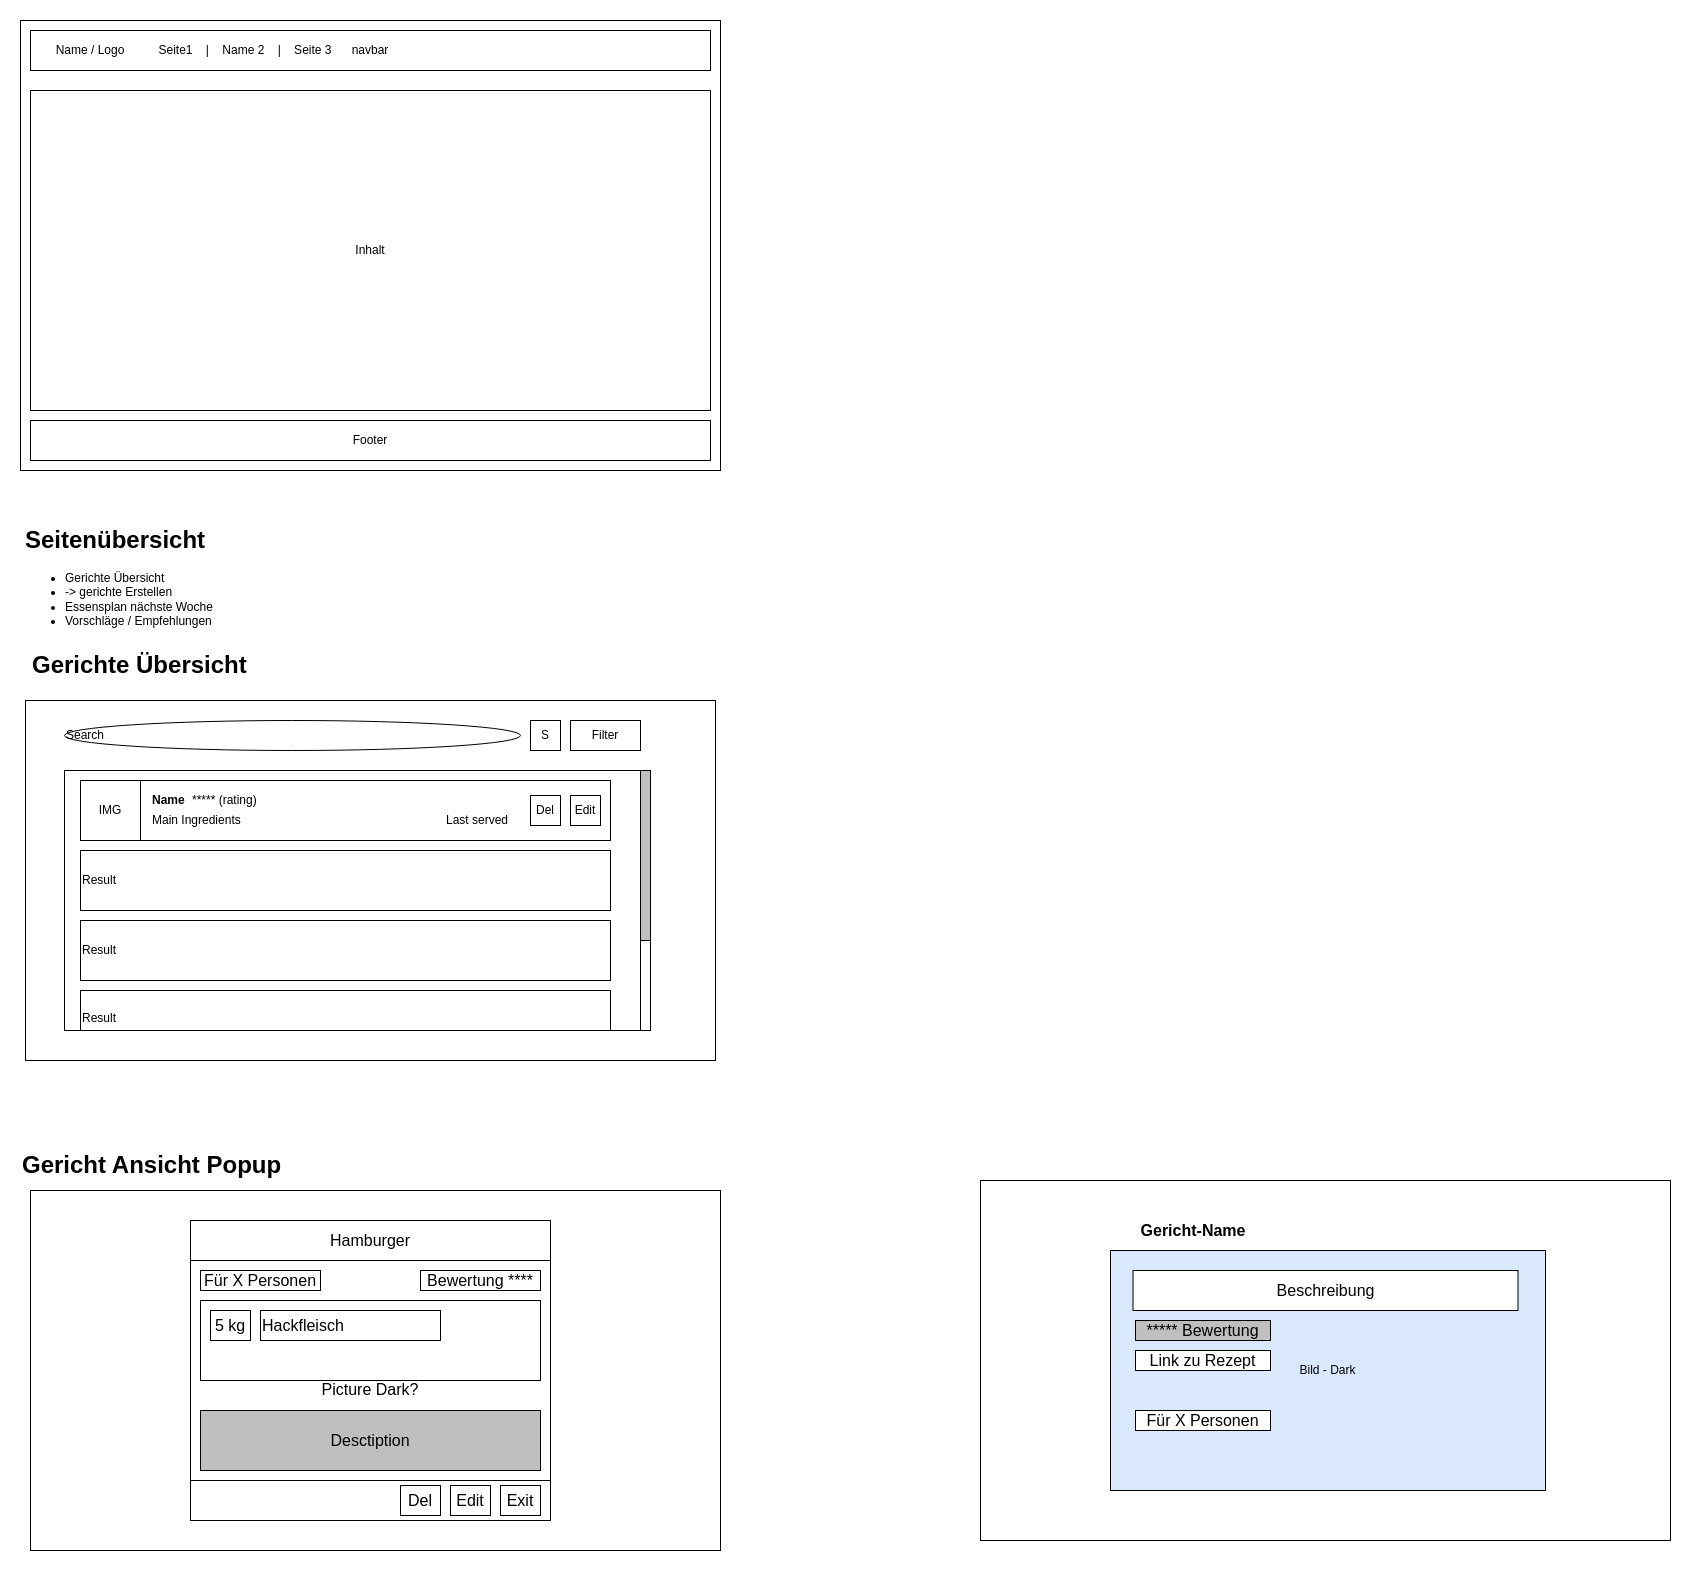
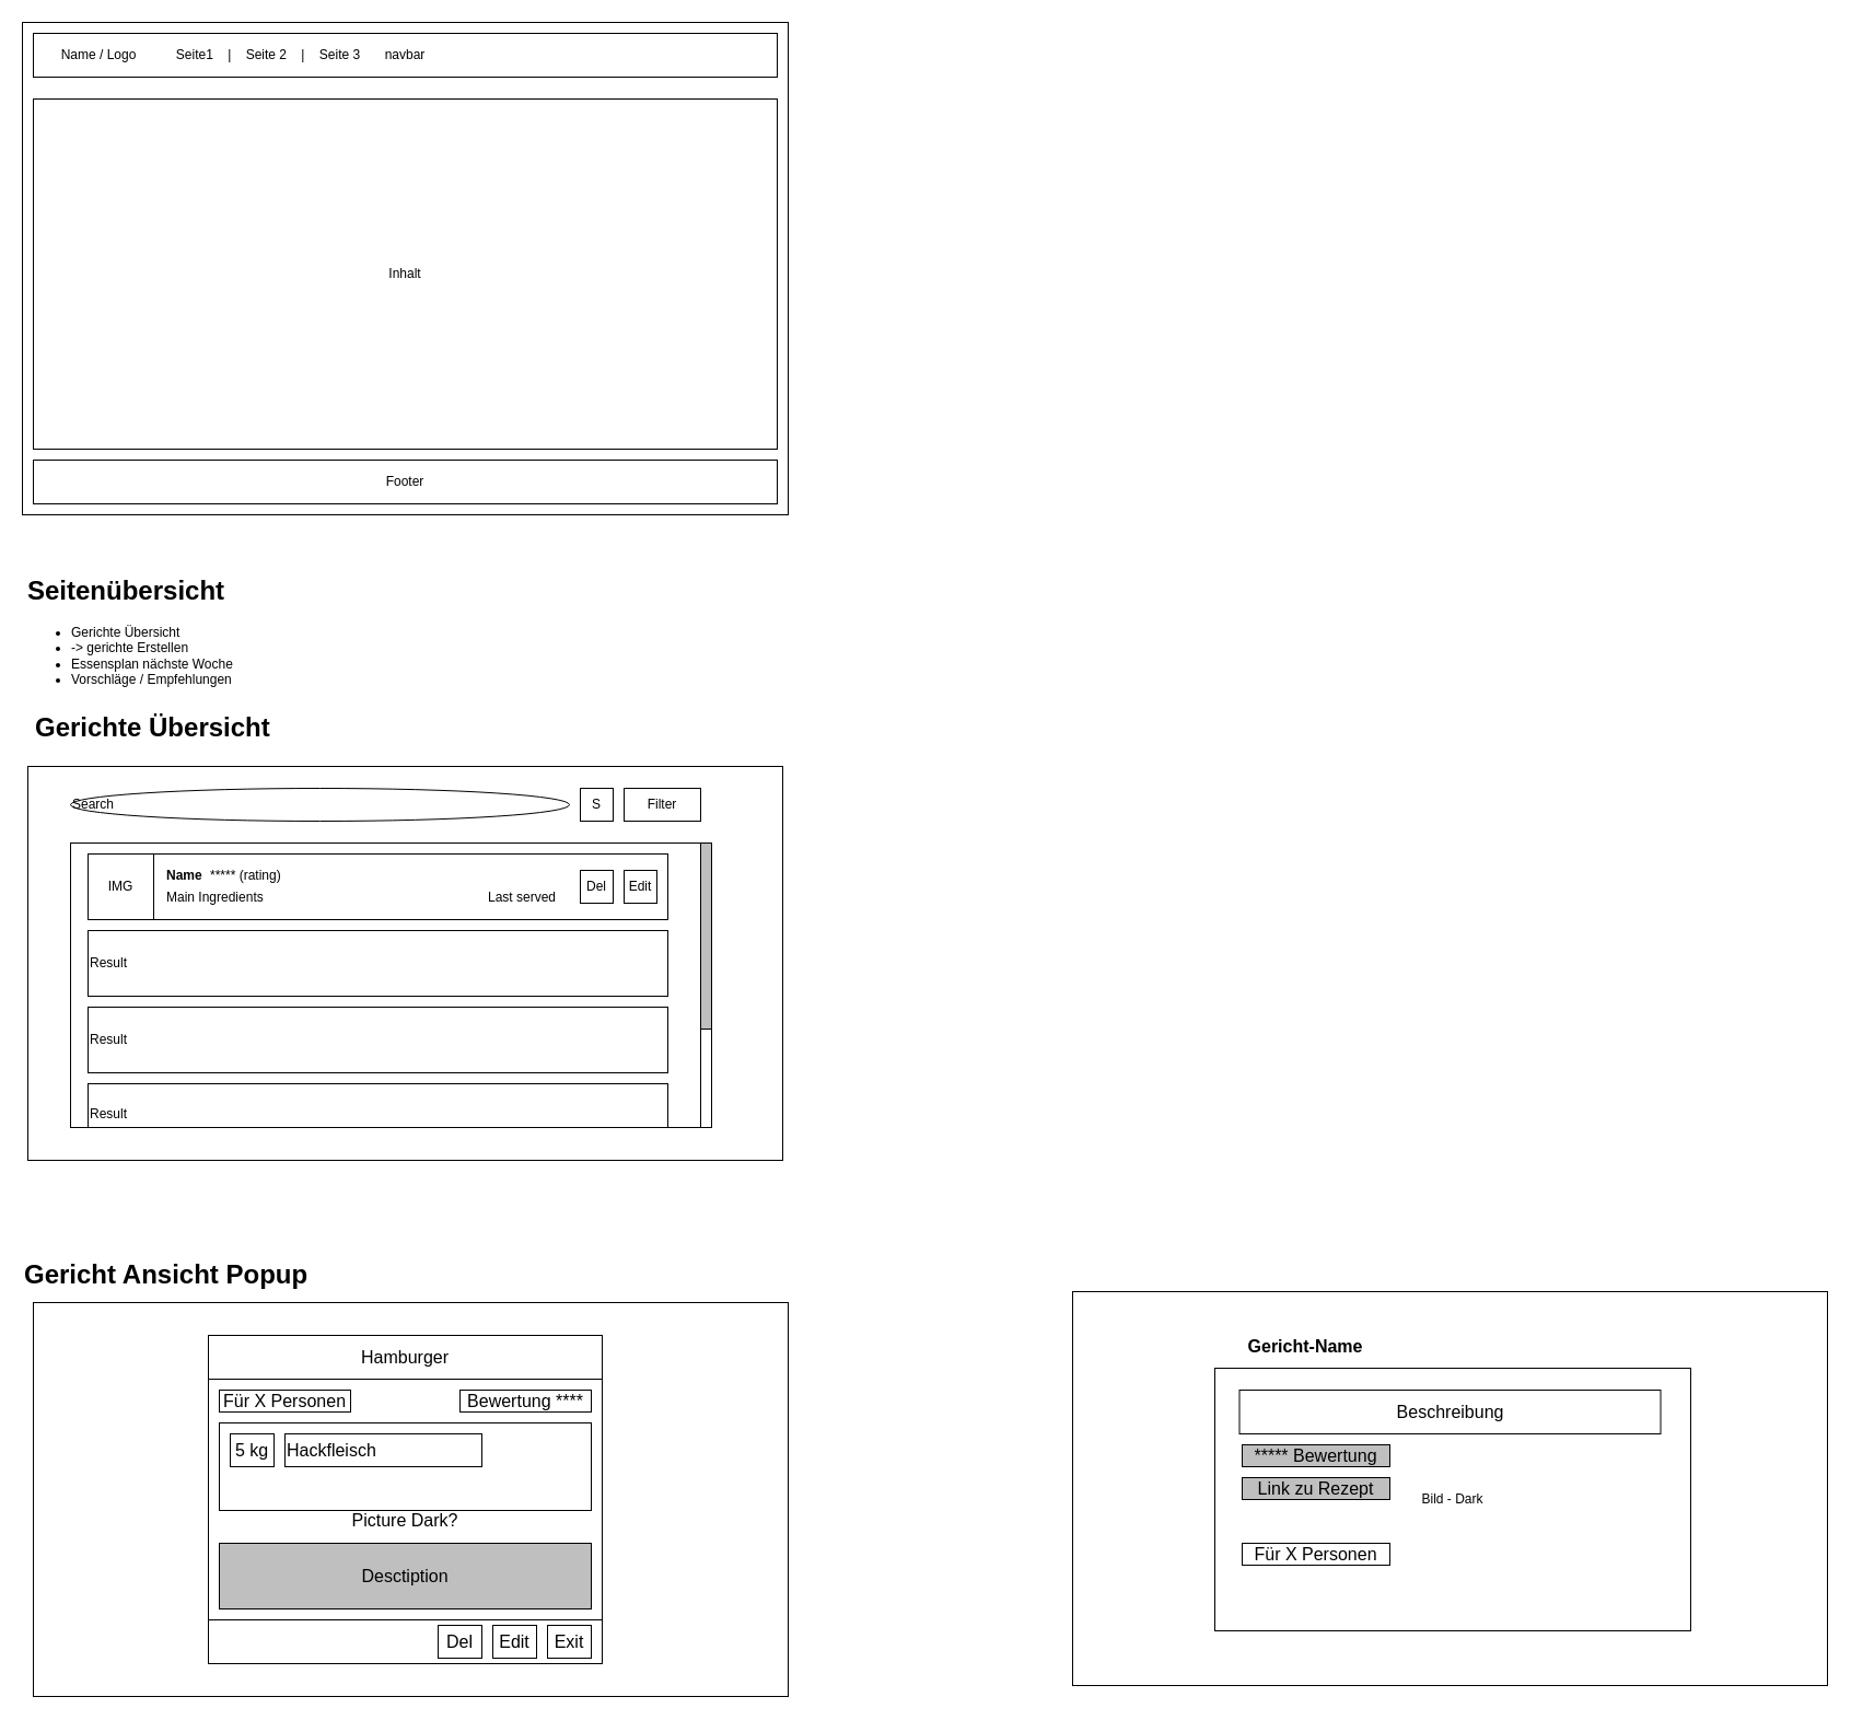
- <mxCell id="6" value="Seite1&amp;nbsp; &amp;nbsp; |&amp;nbsp; &amp;nbsp; Name 2&amp;nbsp; &amp;nbsp; |&amp;nbsp; &amp;nbsp; Seite 3" style="text;html=1;strokeColor=none;fillColor=none;align=center;verticalAlign=middle;whiteSpace=wrap;rounded=0;" parent="1" vertex="1"><mxGeometry x="150" y="40" width="190" height="20" as="geometry" /></mxCell>
+ <mxCell id="6" value="Seite1&amp;nbsp; &amp;nbsp; |&amp;nbsp; &amp;nbsp; Seite 2&amp;nbsp; &amp;nbsp; |&amp;nbsp; &amp;nbsp; Seite 3" style="text;html=1;strokeColor=none;fillColor=none;align=center;verticalAlign=middle;whiteSpace=wrap;rounded=0;" parent="1" vertex="1"><mxGeometry x="150" y="40" width="190" height="20" as="geometry" /></mxCell>
- <mxCell id="35" value="Link zu Rezept" style="rounded=0;whiteSpace=wrap;html=1;fontSize=16;" vertex="1" parent="1"><mxGeometry x="1135" y="1350" width="135" height="20" as="geometry" /></mxCell>
+ <mxCell id="35" value="Link zu Rezept" style="rounded=0;whiteSpace=wrap;html=1;fontSize=16;fillColor=#bfbfbf;" vertex="1" parent="1"><mxGeometry x="1135" y="1350" width="135" height="20" as="geometry" /></mxCell>
- <mxCell id="30" value="Bild - Dark" style="rounded=0;whiteSpace=wrap;html=1;fillColor=#dae8fc;" vertex="1" parent="1"><mxGeometry x="1110" y="1250" width="435" height="240" as="geometry" /></mxCell>
+ <mxCell id="30" value="Bild - Dark" style="rounded=0;whiteSpace=wrap;html=1;" vertex="1" parent="1"><mxGeometry x="1110" y="1250" width="435" height="240" as="geometry" /></mxCell>
